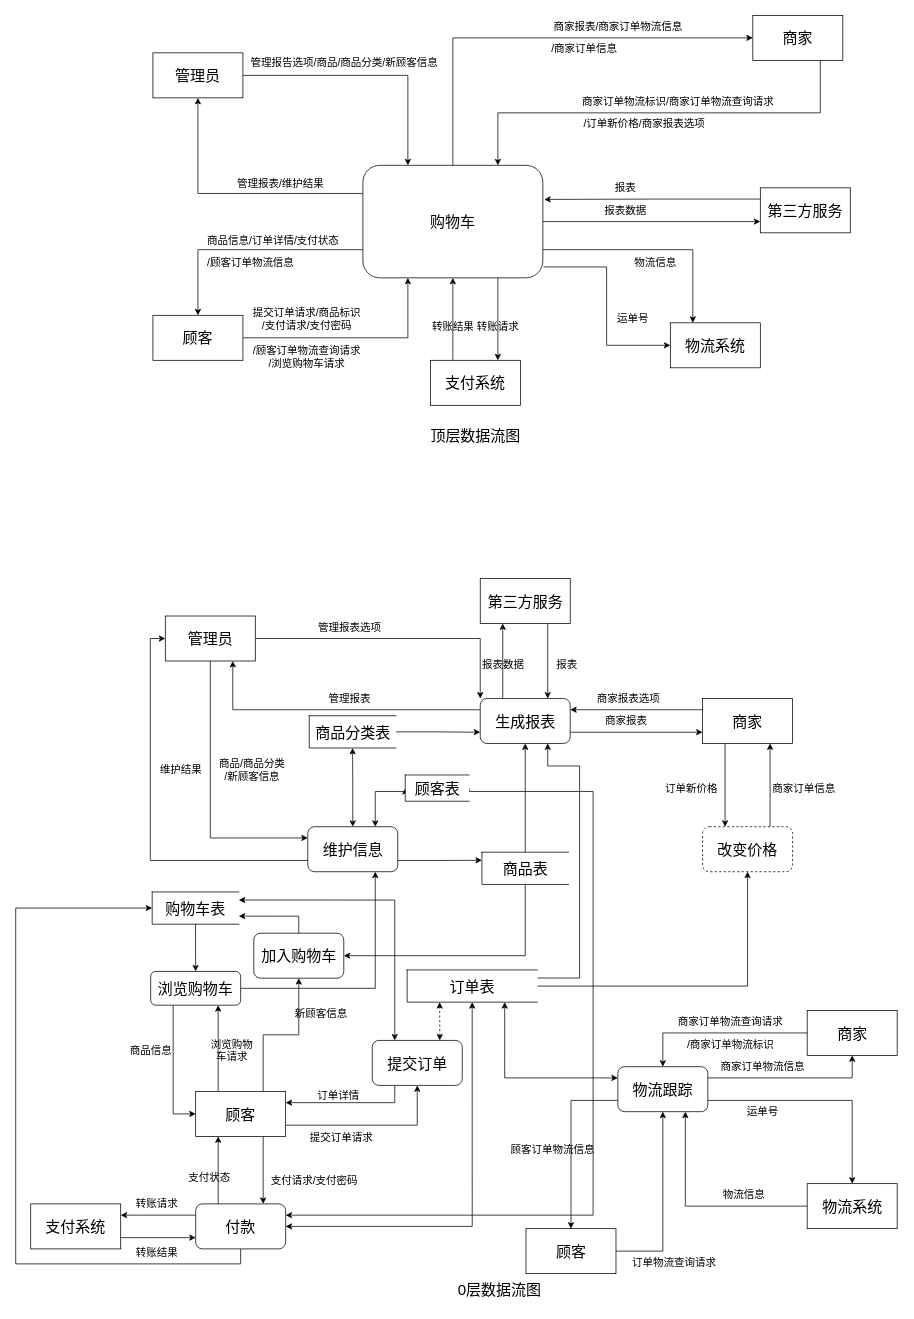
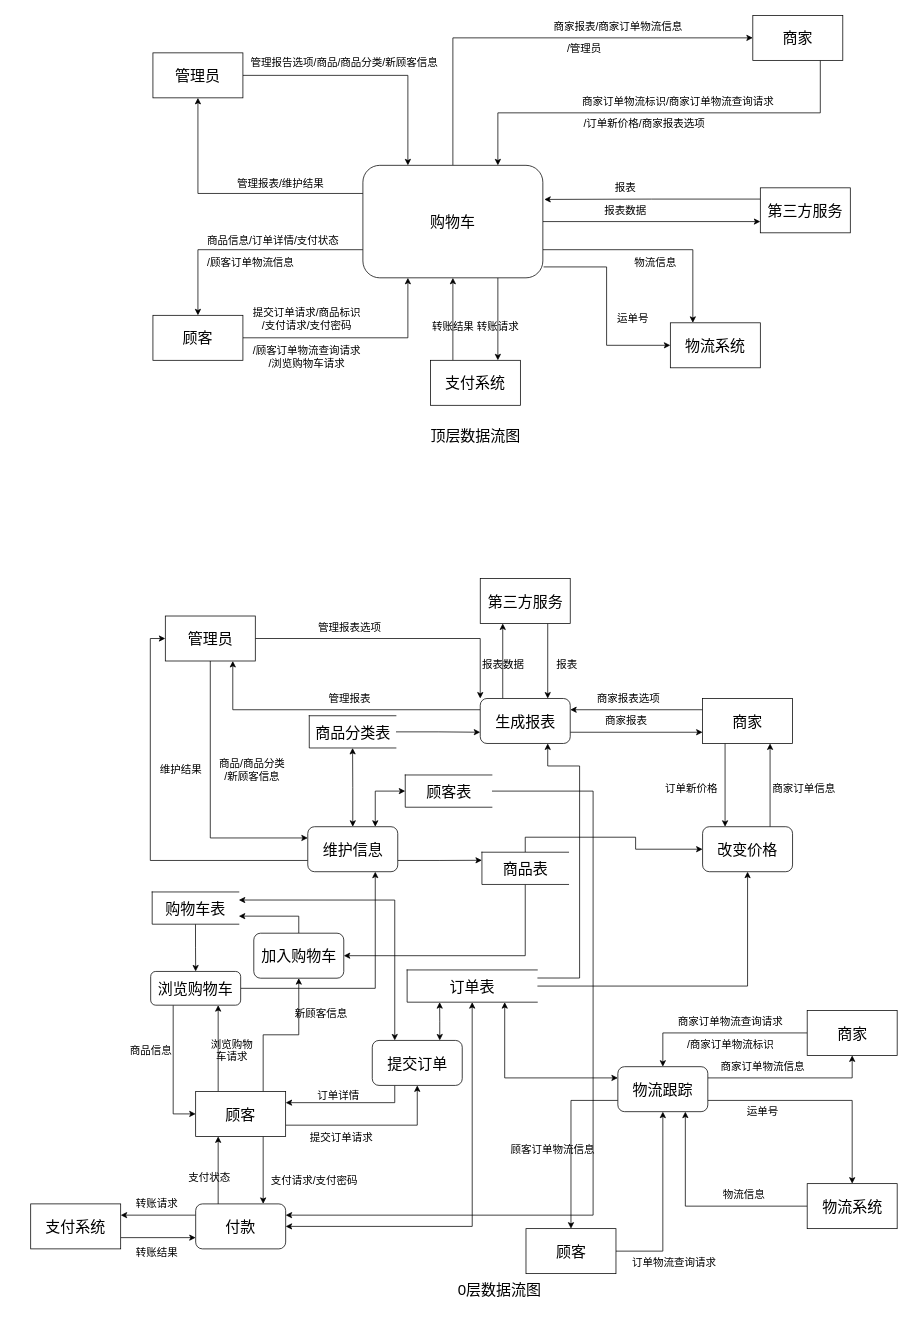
- <mxCell id="30" value="/商家订单信息" style="text;html=1;align=center;verticalAlign=middle;resizable=0;points=[];autosize=1;strokeColor=none;fillColor=none;fontSize=14;labelBackgroundColor=none;" parent="1" vertex="1"><mxGeometry x="723" y="50" width="110" height="30" as="geometry" /></mxCell>
+ <mxCell id="30" value="/管理员" style="text;html=1;align=center;verticalAlign=middle;resizable=0;points=[];autosize=1;strokeColor=none;fillColor=none;fontSize=14;labelBackgroundColor=none;" parent="1" vertex="1"><mxGeometry x="723" y="50" width="110" height="30" as="geometry" /></mxCell>
- <mxCell id="117" value="&lt;font style=&quot;font-size: 20px;&quot;&gt;顾客表&lt;/font&gt;" style="html=1;dashed=0;whiteSpace=wrap;shape=partialRectangle;right=0;" vertex="1" parent="1"><mxGeometry x="539.5" y="1033" width="85" height="35" as="geometry" /></mxCell>
+ <mxCell id="117" value="&lt;font style=&quot;font-size: 20px;&quot;&gt;顾客表&lt;/font&gt;" style="html=1;dashed=0;whiteSpace=wrap;shape=partialRectangle;right=0;" vertex="1" parent="1"><mxGeometry x="539.5" y="1033" width="115.5" height="43" as="geometry" /></mxCell>
- <mxCell id="118" style="edgeStyle=orthogonalEdgeStyle;rounded=0;orthogonalLoop=1;jettySize=auto;html=1;exitX=0.5;exitY=0;exitDx=0;exitDy=0;entryX=0.5;entryY=1;entryDx=0;entryDy=0;" edge="1" parent="1" source="120" target="45"><mxGeometry relative="1" as="geometry" /></mxCell>
+ <mxCell id="118" style="edgeStyle=orthogonalEdgeStyle;rounded=0;orthogonalLoop=1;jettySize=auto;html=1;exitX=0.5;exitY=0;exitDx=0;exitDy=0;" edge="1" parent="1" source="120" target="63"><mxGeometry relative="1" as="geometry" /></mxCell>
- <mxCell id="63" value="&lt;font style=&quot;font-size: 20px;&quot;&gt;改变价格&lt;/font&gt;" style="rounded=1;whiteSpace=wrap;html=1;labelBackgroundColor=none;dashed=1;" parent="1" vertex="1"><mxGeometry x="936" y="1102" width="120" height="60" as="geometry" /></mxCell>
+ <mxCell id="63" value="&lt;font style=&quot;font-size: 20px;&quot;&gt;改变价格&lt;/font&gt;" style="rounded=1;whiteSpace=wrap;html=1;labelBackgroundColor=none;" parent="1" vertex="1"><mxGeometry x="936" y="1102" width="120" height="60" as="geometry" /></mxCell>
- <mxCell id="80" style="edgeStyle=orthogonalEdgeStyle;rounded=0;orthogonalLoop=1;jettySize=auto;html=1;exitX=0.75;exitY=0;exitDx=0;exitDy=0;entryX=0.25;entryY=1;entryDx=0;entryDy=0;startArrow=classic;startFill=1;labelBackgroundColor=none;fontColor=default;dashed=1;" parent="1" source="82" target="125" edge="1"><mxGeometry relative="1" as="geometry"><mxPoint x="585.56" y="1360.48" as="targetPoint" /></mxGeometry></mxCell>
+ <mxCell id="80" style="edgeStyle=orthogonalEdgeStyle;rounded=0;orthogonalLoop=1;jettySize=auto;html=1;exitX=0.75;exitY=0;exitDx=0;exitDy=0;entryX=0.25;entryY=1;entryDx=0;entryDy=0;startArrow=classic;startFill=1;labelBackgroundColor=none;fontColor=default;" parent="1" source="82" target="125" edge="1"><mxGeometry relative="1" as="geometry"><mxPoint x="585.56" y="1360.48" as="targetPoint" /></mxGeometry></mxCell>
- <mxCell id="108" style="edgeStyle=orthogonalEdgeStyle;rounded=0;orthogonalLoop=1;jettySize=auto;html=1;exitX=0.5;exitY=1;exitDx=0;exitDy=0;entryX=0;entryY=0.5;entryDx=0;entryDy=0;" edge="1" parent="1" source="109" target="122"><mxGeometry relative="1" as="geometry"><mxPoint x="21" y="1332" as="targetPoint" /><Array as="points"><mxPoint x="320" y="1685" /><mxPoint x="20" y="1685" /><mxPoint x="20" y="1211" /></Array></mxGeometry></mxCell>
